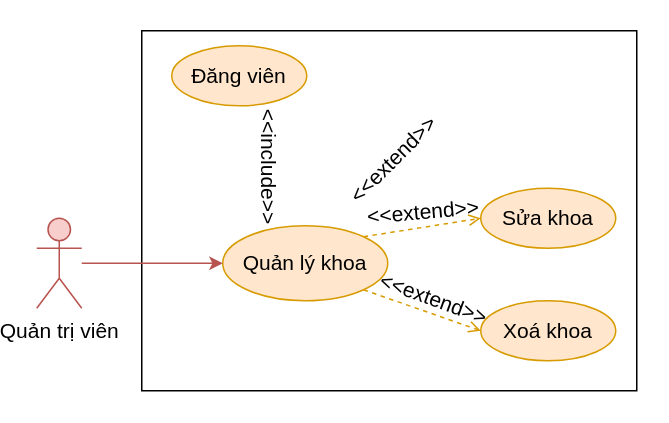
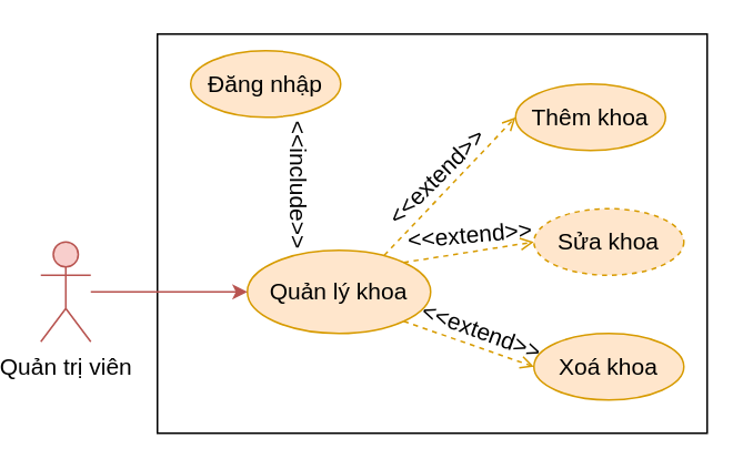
- <mxCell id="15" value="Đăng viên" style="ellipse;whiteSpace=wrap;html=1;fillColor=#ffe6cc;strokeColor=#d79b00;fontSize=14;" parent="1" vertex="1"><mxGeometry x="110" y="30" width="90" height="40" as="geometry" /></mxCell>
+ <mxCell id="15" value="Đăng nhập" style="ellipse;whiteSpace=wrap;html=1;fillColor=#ffe6cc;strokeColor=#d79b00;fontSize=14;" parent="1" vertex="1"><mxGeometry x="110" y="30" width="90" height="40" as="geometry" /></mxCell>
+ <mxCell id="7" value="Thêm khoa" style="ellipse;whiteSpace=wrap;html=1;fillColor=#ffe6cc;strokeColor=#d79b00;fontSize=14;" parent="1" vertex="1"><mxGeometry x="305" y="50" width="90" height="40" as="geometry" /></mxCell>
+ <mxCell id="4" style="rounded=0;orthogonalLoop=1;jettySize=auto;html=1;entryX=0;entryY=0.5;entryDx=0;entryDy=0;fillColor=#ffe6cc;strokeColor=#d79b00;exitX=0.747;exitY=0.061;exitDx=0;exitDy=0;exitPerimeter=0;dashed=1;fontSize=14;endArrow=open;endFill=0;" parent="1" source="3" target="7" edge="1"><mxGeometry relative="1" as="geometry"><mxPoint x="225" y="123" as="sourcePoint" /></mxGeometry></mxCell>
- <mxCell id="8" value="Sửa khoa" style="ellipse;whiteSpace=wrap;html=1;fillColor=#ffe6cc;strokeColor=#d79b00;fontSize=14;" parent="1" vertex="1"><mxGeometry x="316" y="125" width="90" height="40" as="geometry" /></mxCell>
+ <mxCell id="8" value="Sửa khoa" style="ellipse;whiteSpace=wrap;html=1;fillColor=#ffe6cc;strokeColor=#d79b00;fontSize=14;dashed=1;" parent="1" vertex="1"><mxGeometry x="316" y="125" width="90" height="40" as="geometry" /></mxCell>
